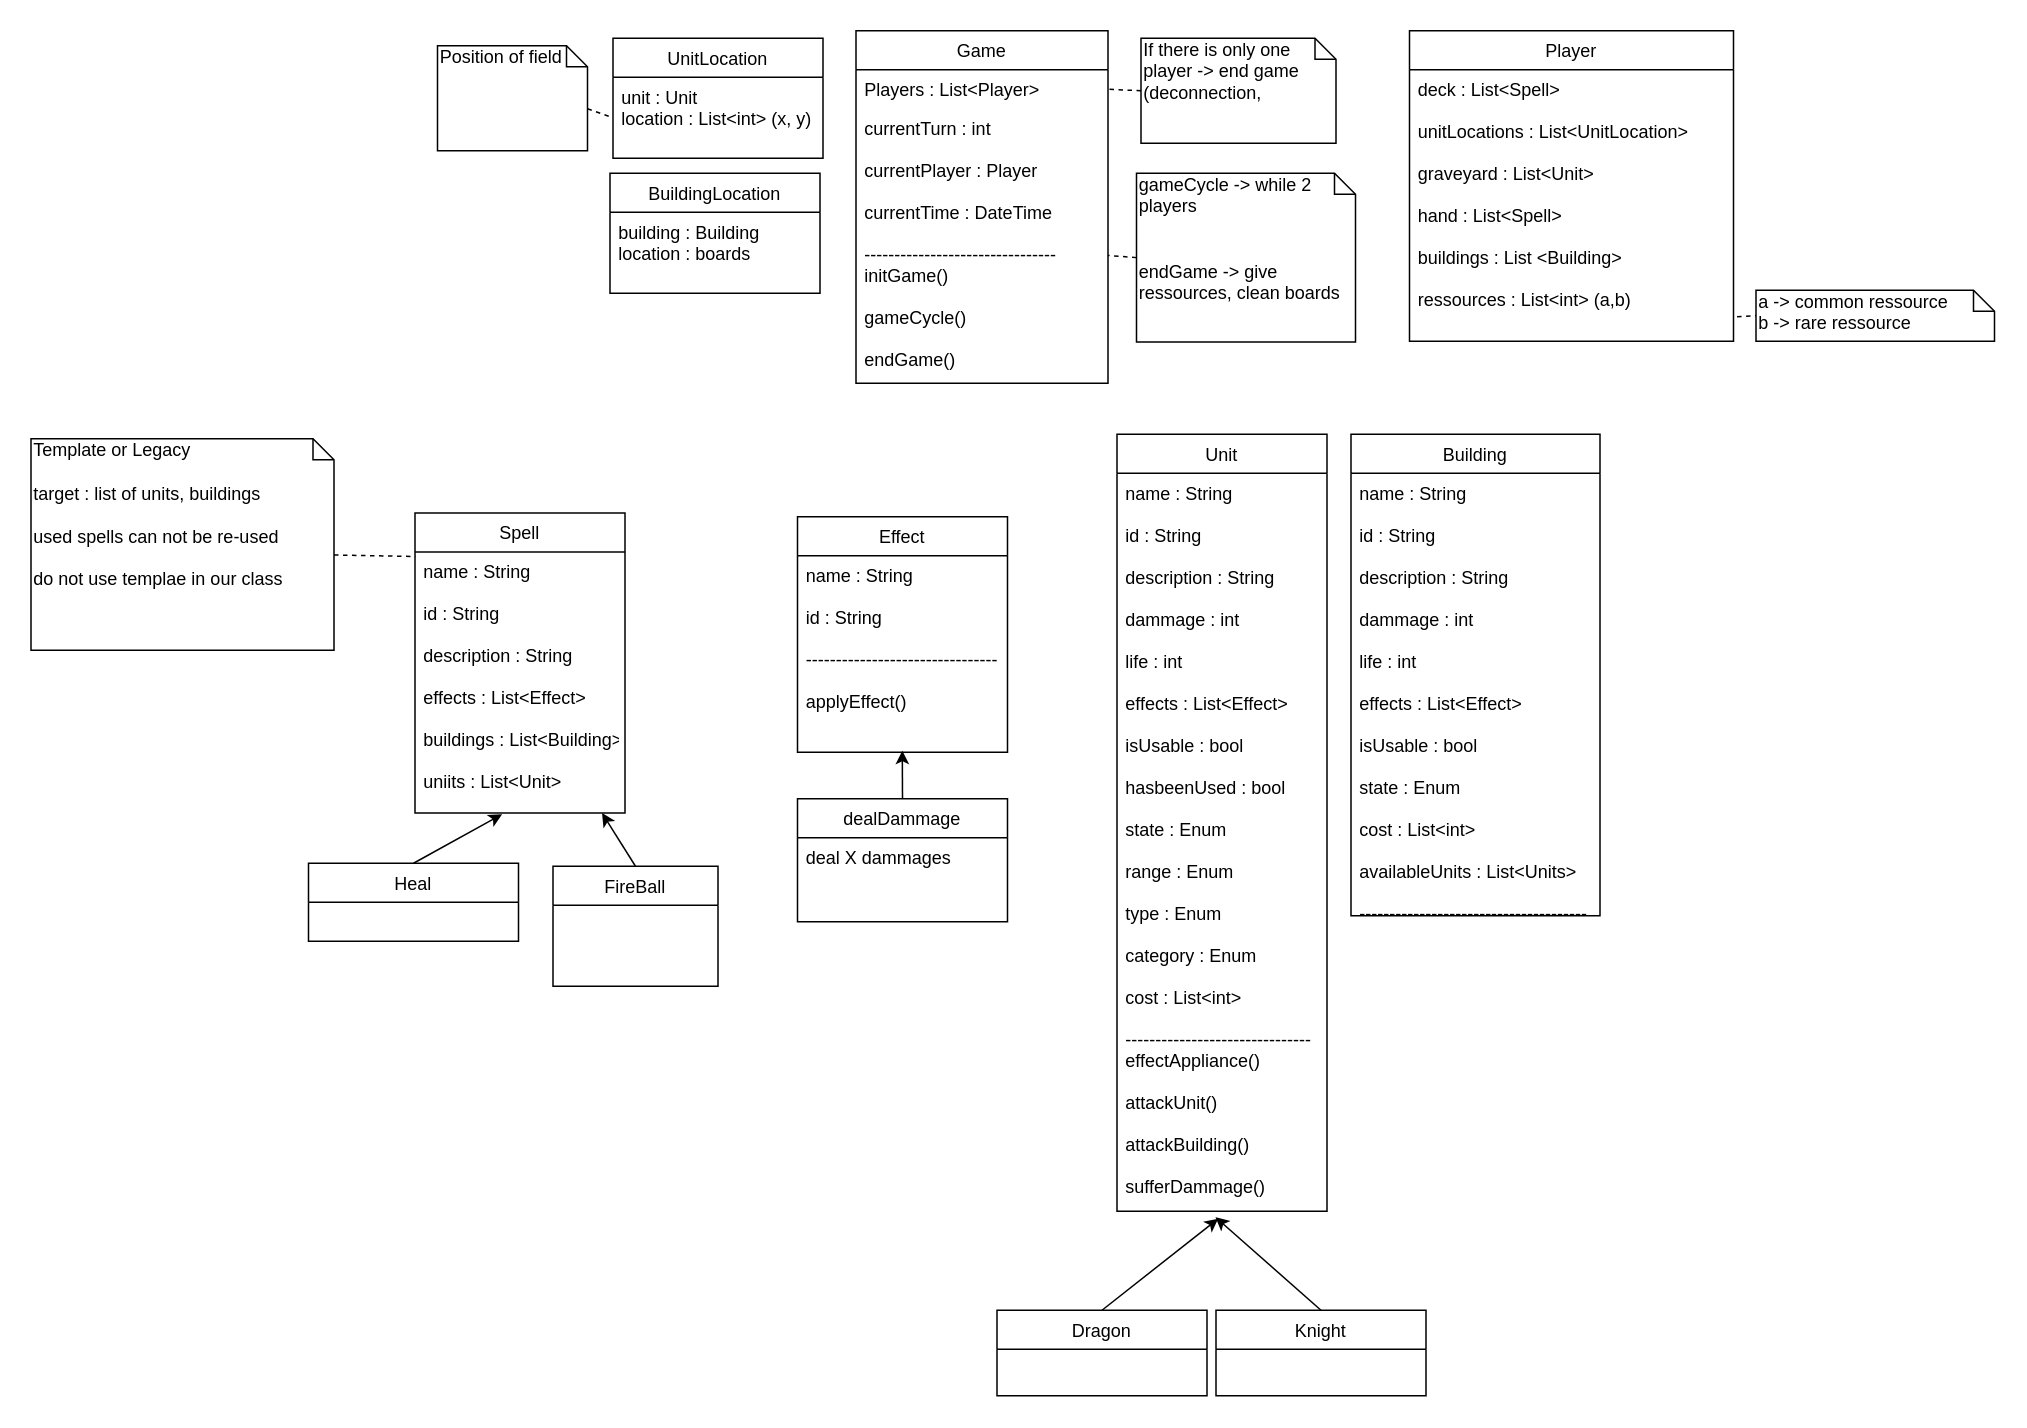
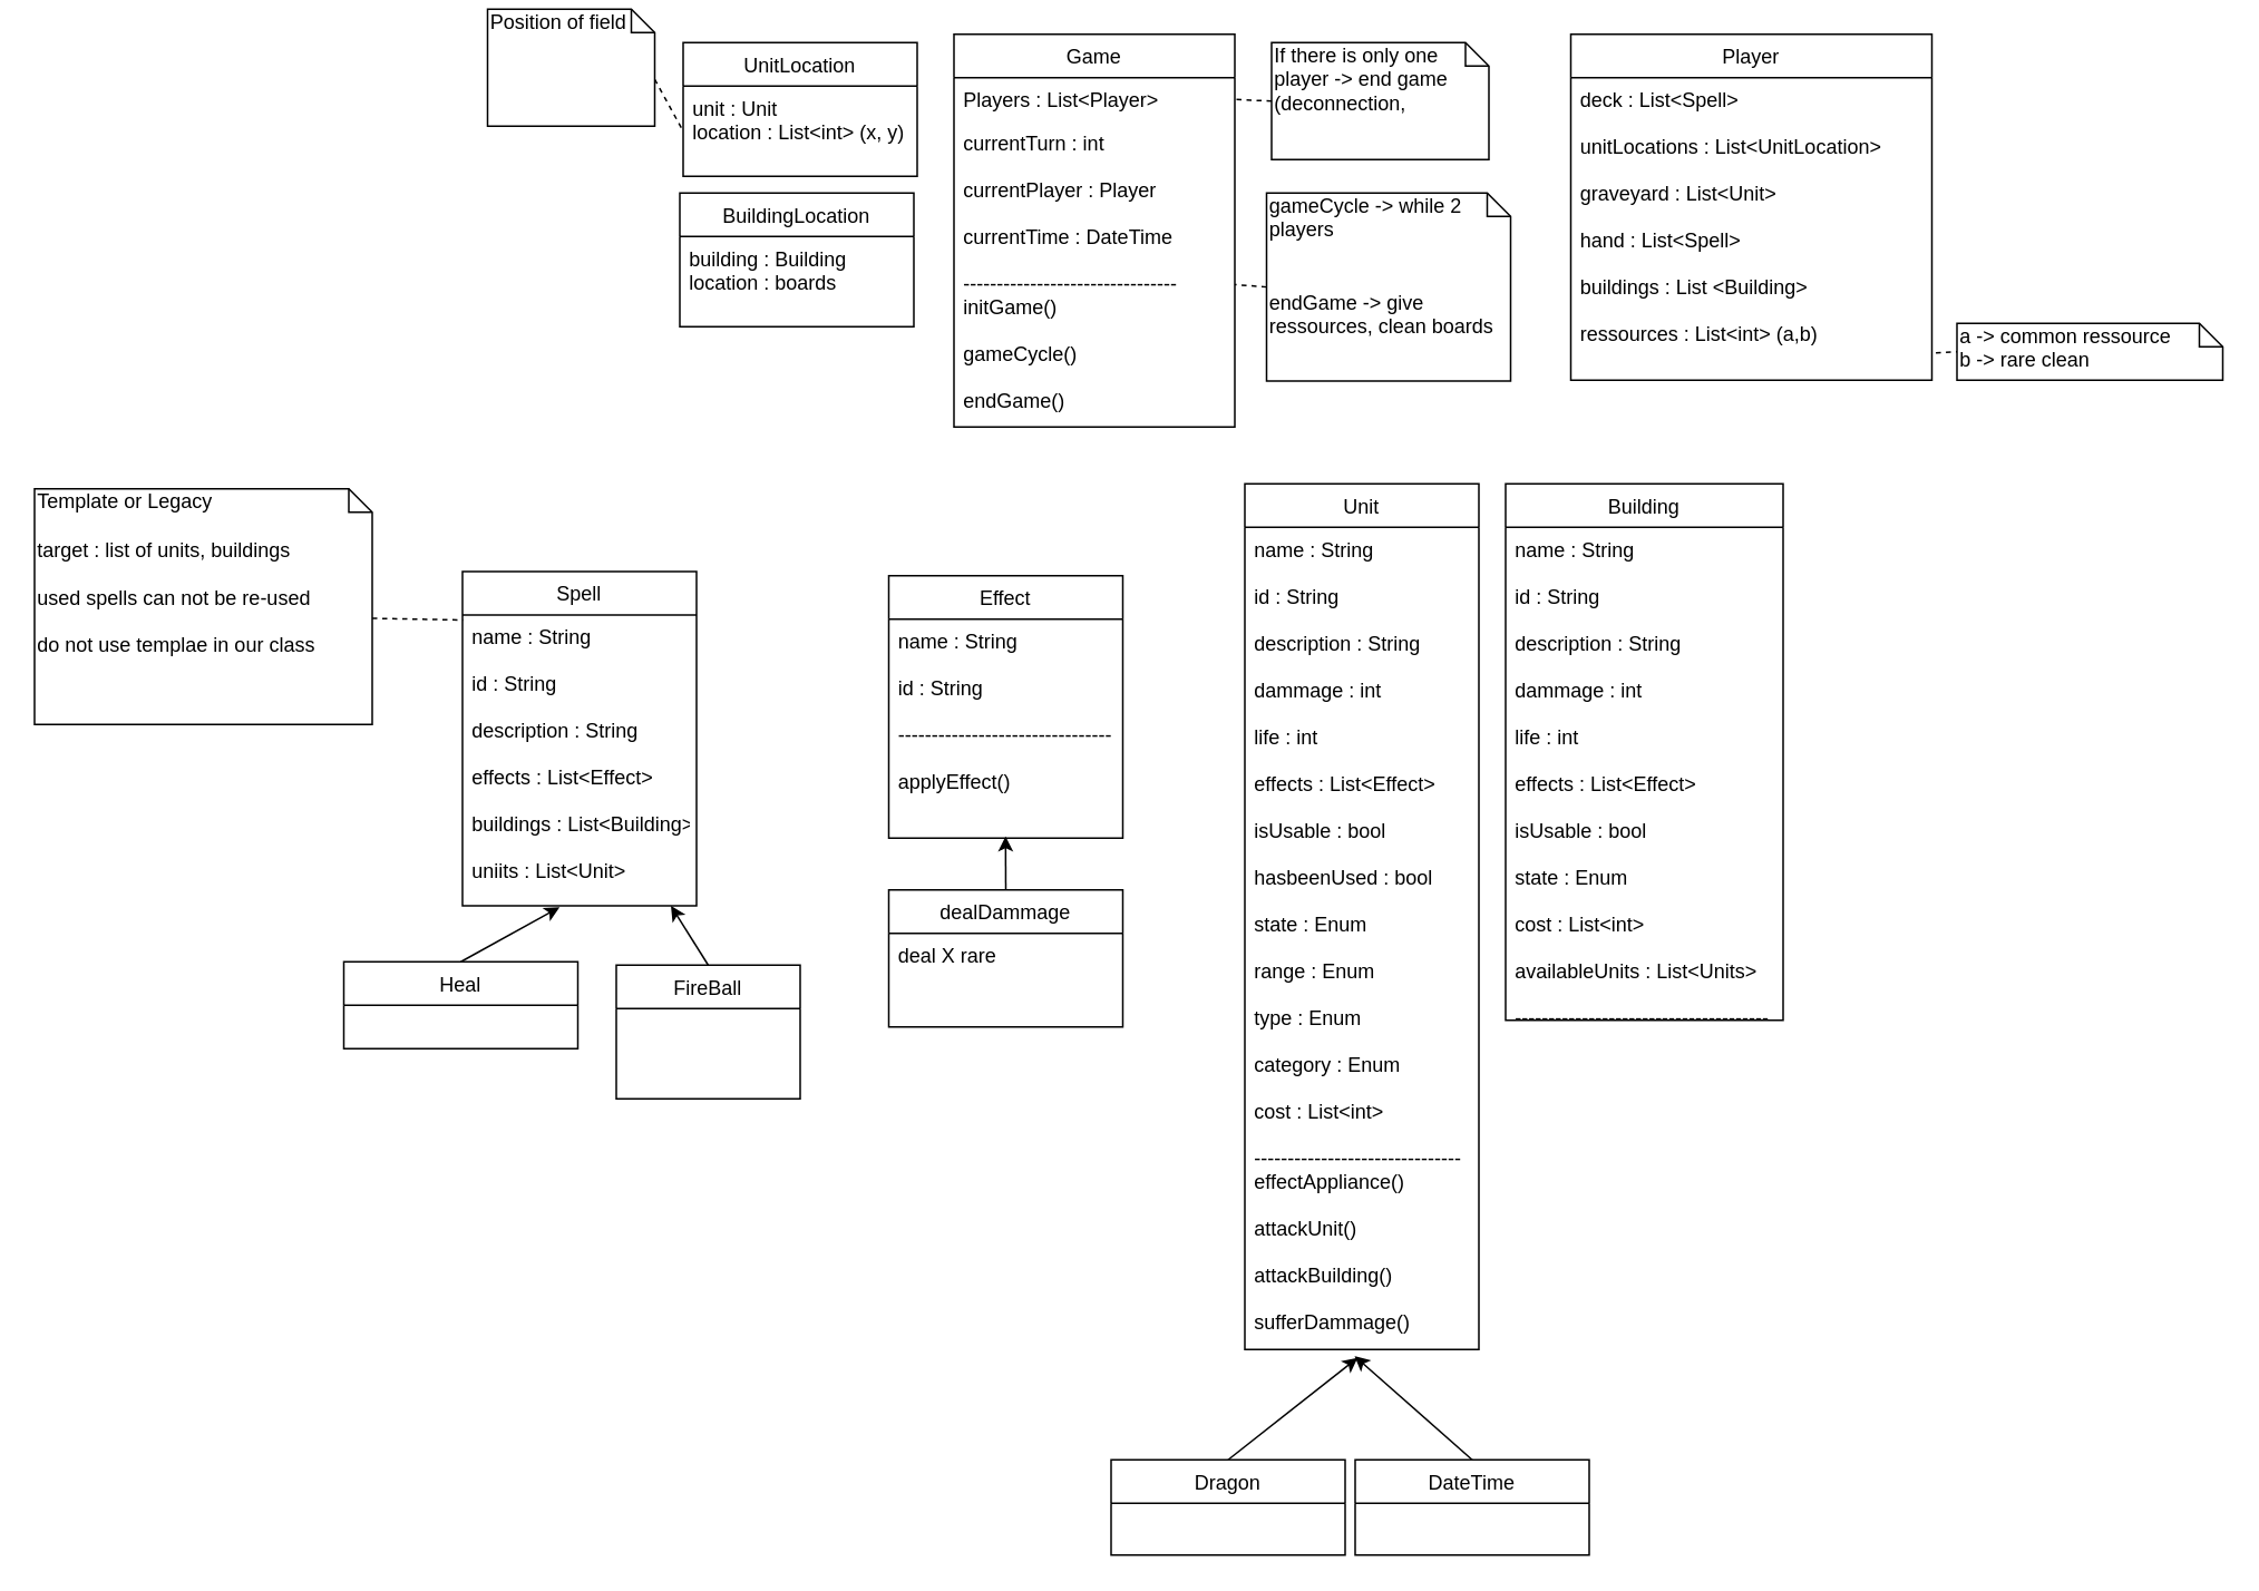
- <mxCell id="7" value="Position of field" style="shape=note;whiteSpace=wrap;html=1;size=14;verticalAlign=top;align=left;spacingTop=-6;" parent="1" vertex="1"><mxGeometry x="291" y="30" width="100" height="70" as="geometry" /></mxCell>
+ <mxCell id="7" value="Position of field" style="shape=note;whiteSpace=wrap;html=1;size=14;verticalAlign=top;align=left;spacingTop=-6;" parent="1" vertex="1"><mxGeometry x="291" y="5" width="100" height="70" as="geometry" /></mxCell>
- <mxCell id="32" value="a -&amp;gt;&amp;nbsp;&lt;span&gt;common ressource&lt;/span&gt;&lt;div&gt;b -&amp;gt; rare ressource&lt;/div&gt;" style="shape=note;whiteSpace=wrap;html=1;size=14;verticalAlign=top;align=left;spacingTop=-6;" parent="1" vertex="1"><mxGeometry x="1170" y="193" width="159" height="34" as="geometry" /></mxCell>
+ <mxCell id="32" value="a -&amp;gt;&amp;nbsp;&lt;span&gt;common ressource&lt;/span&gt;&lt;div&gt;b -&amp;gt; rare clean&lt;/div&gt;" style="shape=note;whiteSpace=wrap;html=1;size=14;verticalAlign=top;align=left;spacingTop=-6;" parent="1" vertex="1"><mxGeometry x="1170" y="193" width="159" height="34" as="geometry" /></mxCell>
- <mxCell id="23" value="deal X dammages" style="text;strokeColor=none;fillColor=none;align=left;verticalAlign=top;spacingLeft=4;spacingRight=4;overflow=hidden;rotatable=0;points=[[0,0.5],[1,0.5]];portConstraint=eastwest;" parent="22" vertex="1"><mxGeometry y="26" width="140" height="56" as="geometry" /></mxCell>
+ <mxCell id="23" value="deal X rare" style="text;strokeColor=none;fillColor=none;align=left;verticalAlign=top;spacingLeft=4;spacingRight=4;overflow=hidden;rotatable=0;points=[[0,0.5],[1,0.5]];portConstraint=eastwest;" parent="22" vertex="1"><mxGeometry y="26" width="140" height="56" as="geometry" /></mxCell>
- <mxCell id="38" value="Knight" style="swimlane;fontStyle=0;childLayout=stackLayout;horizontal=1;startSize=26;fillColor=none;horizontalStack=0;resizeParent=1;resizeParentMax=0;resizeLast=0;collapsible=1;marginBottom=0;" parent="1" vertex="1"><mxGeometry x="810" y="873" width="140" height="57" as="geometry" /></mxCell>
+ <mxCell id="38" value="DateTime" style="swimlane;fontStyle=0;childLayout=stackLayout;horizontal=1;startSize=26;fillColor=none;horizontalStack=0;resizeParent=1;resizeParentMax=0;resizeLast=0;collapsible=1;marginBottom=0;" parent="1" vertex="1"><mxGeometry x="810" y="873" width="140" height="57" as="geometry" /></mxCell>
